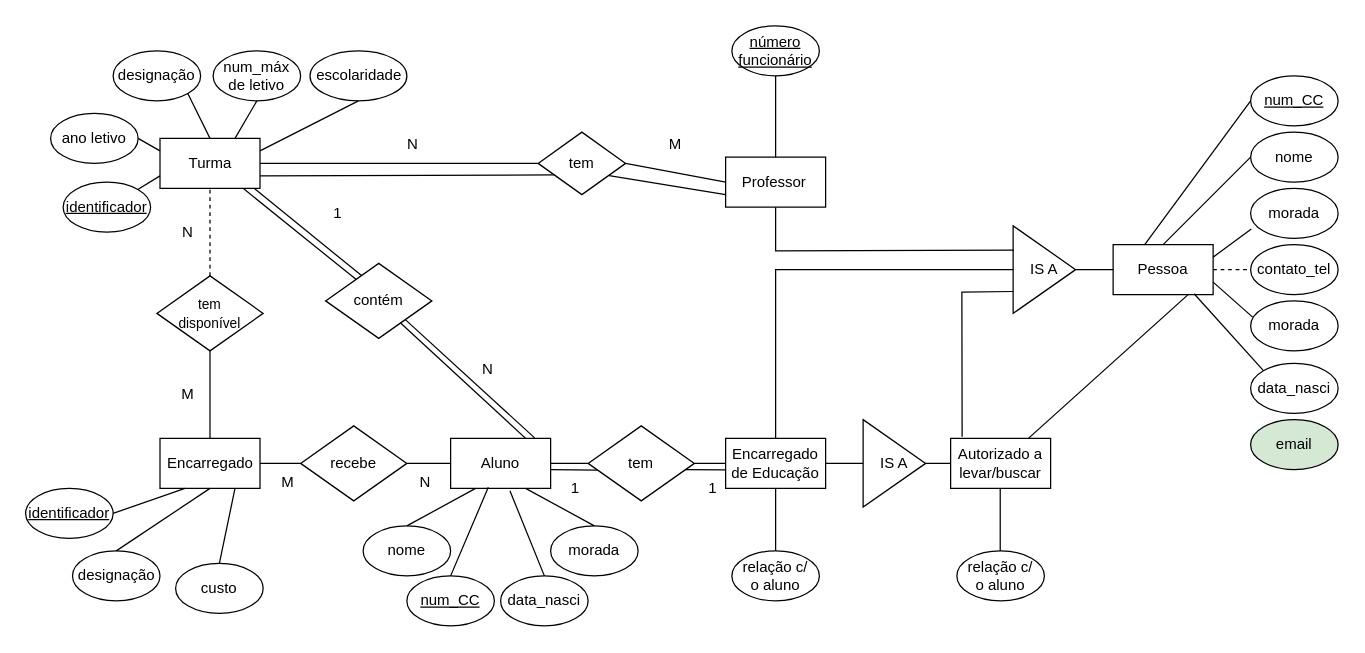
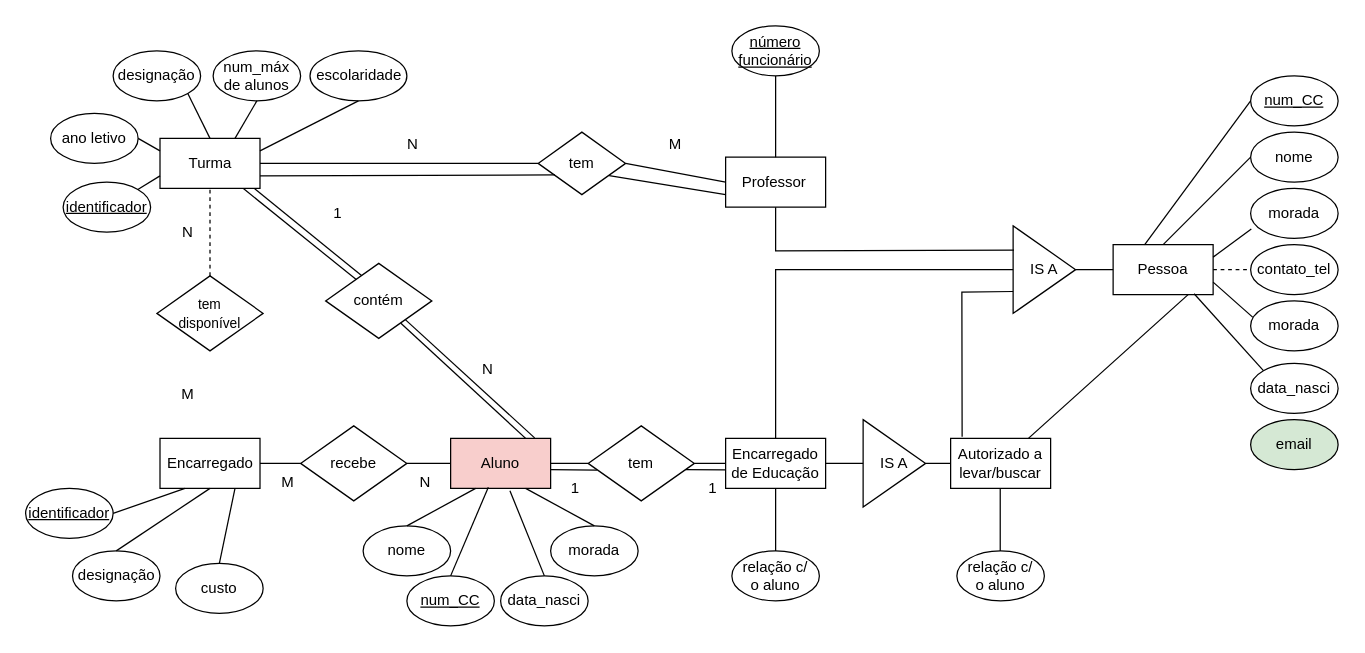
- <mxCell id="80" value="num_máx de letivo" style="ellipse;whiteSpace=wrap;html=1;" vertex="1" parent="1"><mxGeometry x="170" y="40" width="70" height="40" as="geometry" /></mxCell>
+ <mxCell id="80" value="num_máx de alunos" style="ellipse;whiteSpace=wrap;html=1;" vertex="1" parent="1"><mxGeometry x="170" y="40" width="70" height="40" as="geometry" /></mxCell>
- <mxCell id="13" value="" style="endArrow=none;html=1;rounded=0;entryX=0.5;entryY=1;entryDx=0;entryDy=0;exitX=0.5;exitY=0;exitDx=0;exitDy=0;" edge="1" parent="1" source="10" target="11"><mxGeometry width="50" height="50" relative="1" as="geometry"><mxPoint x="335" y="320" as="sourcePoint" /><mxPoint x="385" y="270" as="targetPoint" /></mxGeometry></mxCell>
- <mxCell id="18" value="Aluno" style="rounded=0;whiteSpace=wrap;html=1;" vertex="1" parent="1"><mxGeometry x="360" y="350" width="80" height="40" as="geometry" /></mxCell>
+ <mxCell id="18" value="Aluno" style="rounded=0;whiteSpace=wrap;html=1;fillColor=#f8cecc;" vertex="1" parent="1"><mxGeometry x="360" y="350" width="80" height="40" as="geometry" /></mxCell>
